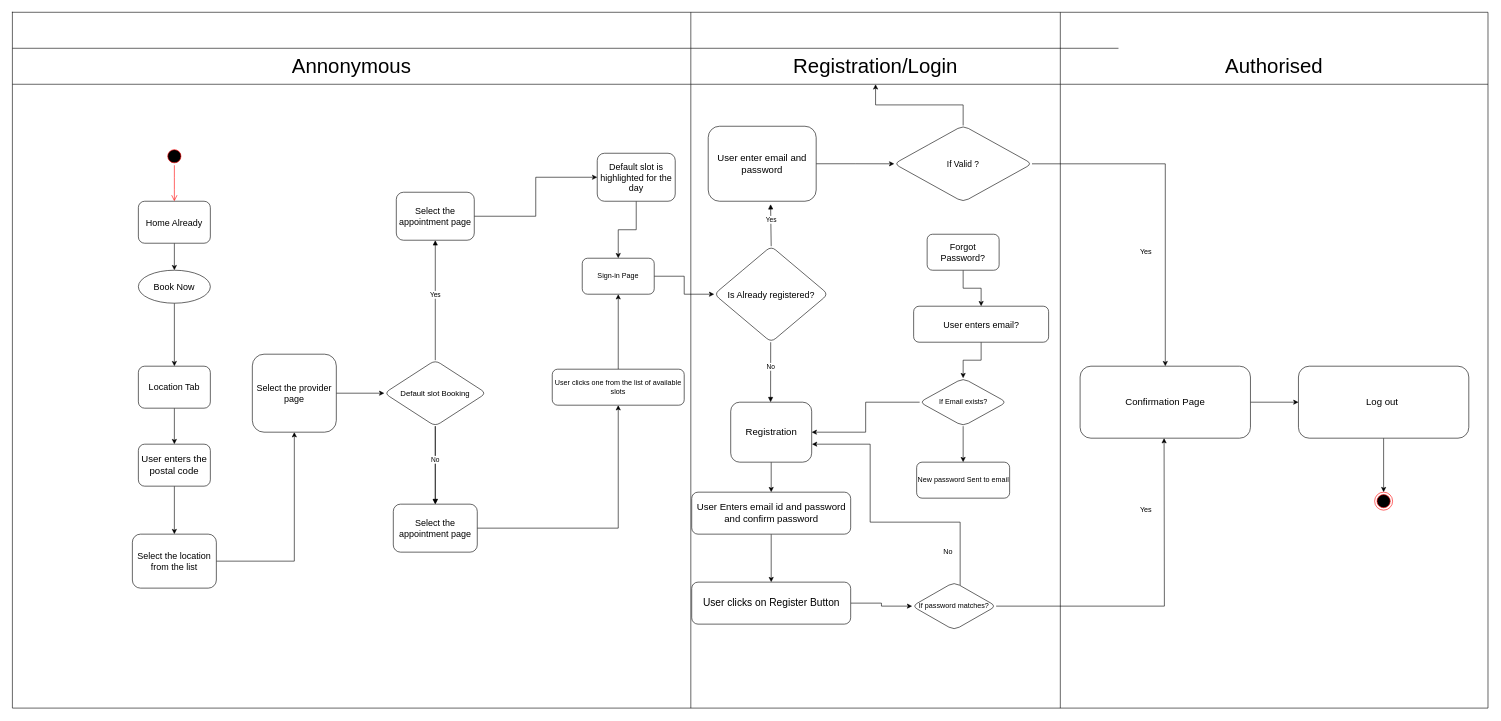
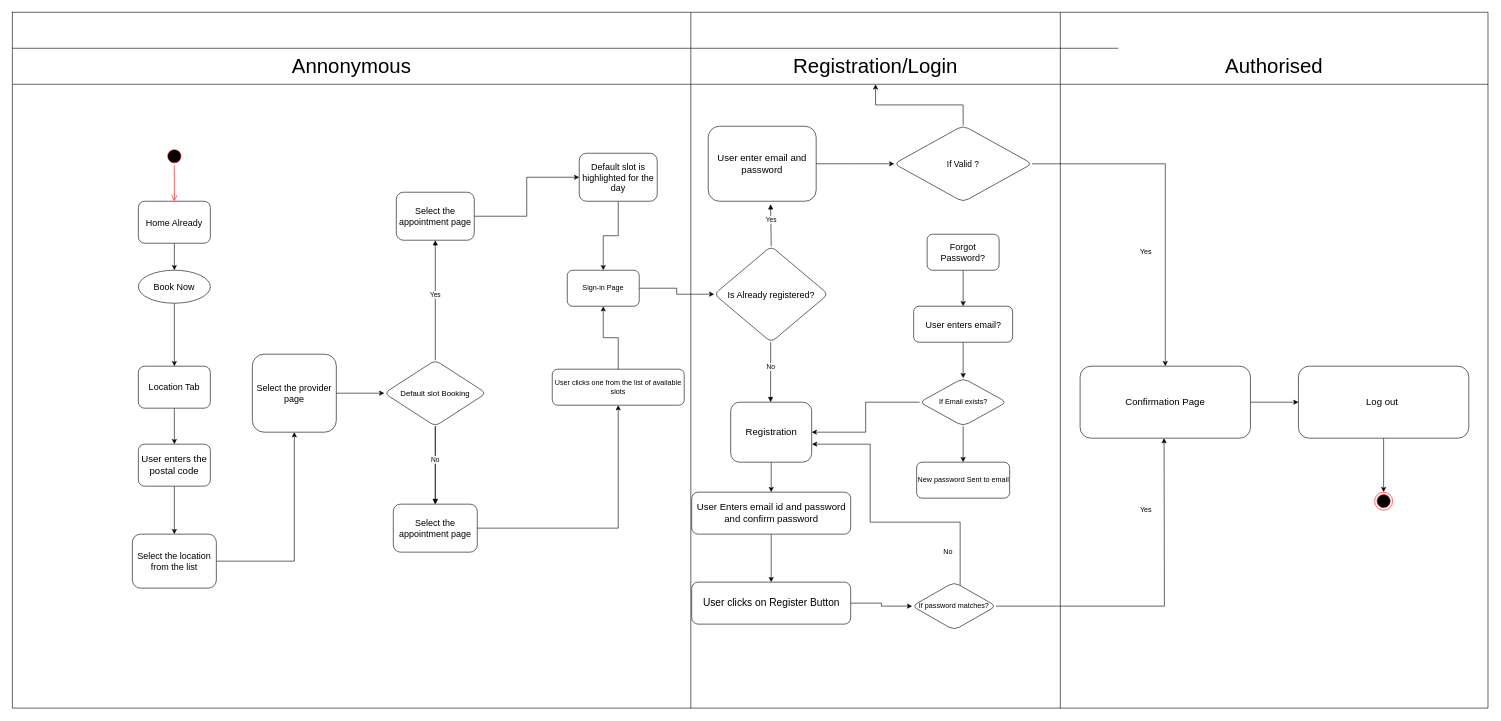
- <mxCell id="38" value="&lt;font style=&quot;font-size: 15px&quot;&gt;Default slot is highlighted for the day&lt;/font&gt;" style="whiteSpace=wrap;html=1;rounded=1;shadow=0;strokeWidth=1;glass=0;" vertex="1" parent="1"><mxGeometry x="995" y="255" width="130" height="80" as="geometry" /></mxCell>
+ <mxCell id="38" value="&lt;font style=&quot;font-size: 15px&quot;&gt;Default slot is highlighted for the day&lt;/font&gt;" style="whiteSpace=wrap;html=1;rounded=1;shadow=0;strokeWidth=1;glass=0;" vertex="1" parent="1"><mxGeometry x="965" y="255" width="130" height="80" as="geometry" /></mxCell>
- <mxCell id="29" value="Sign-in Page" style="whiteSpace=wrap;html=1;rounded=1;shadow=0;strokeWidth=1;glass=0;" vertex="1" parent="1"><mxGeometry x="970" y="430" width="120" height="60" as="geometry" /></mxCell>
+ <mxCell id="29" value="Sign-in Page" style="whiteSpace=wrap;html=1;rounded=1;shadow=0;strokeWidth=1;glass=0;" vertex="1" parent="1"><mxGeometry x="945" y="450" width="120" height="60" as="geometry" /></mxCell>
- <mxCell id="56" value="&lt;font style=&quot;font-size: 15px&quot;&gt;User enters email?&lt;/font&gt;" style="whiteSpace=wrap;html=1;rounded=1;shadow=0;strokeWidth=1;glass=0;" vertex="1" parent="1"><mxGeometry x="1522.5" y="510" width="225" height="60" as="geometry" /></mxCell>
+ <mxCell id="56" value="&lt;font style=&quot;font-size: 15px&quot;&gt;User enters email?&lt;/font&gt;" style="whiteSpace=wrap;html=1;rounded=1;shadow=0;strokeWidth=1;glass=0;" vertex="1" parent="1"><mxGeometry x="1522.5" y="510" width="165" height="60" as="geometry" /></mxCell>
